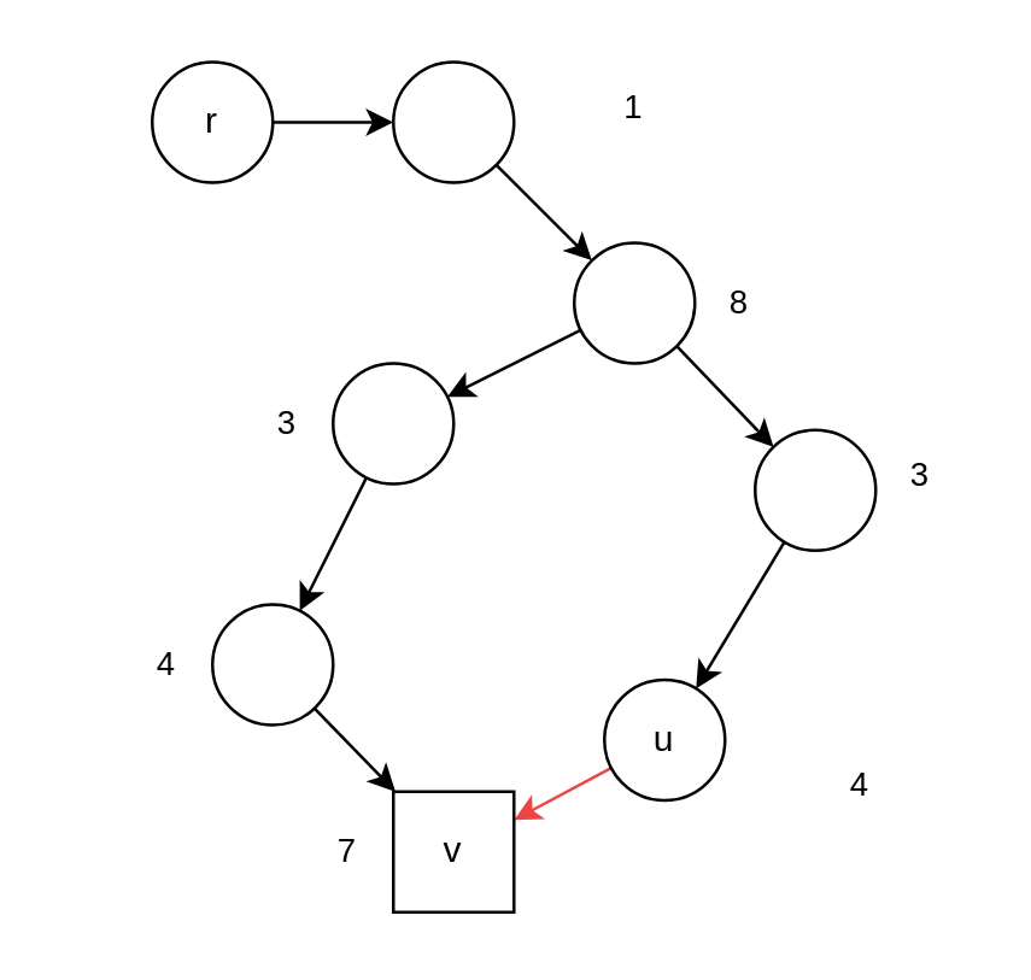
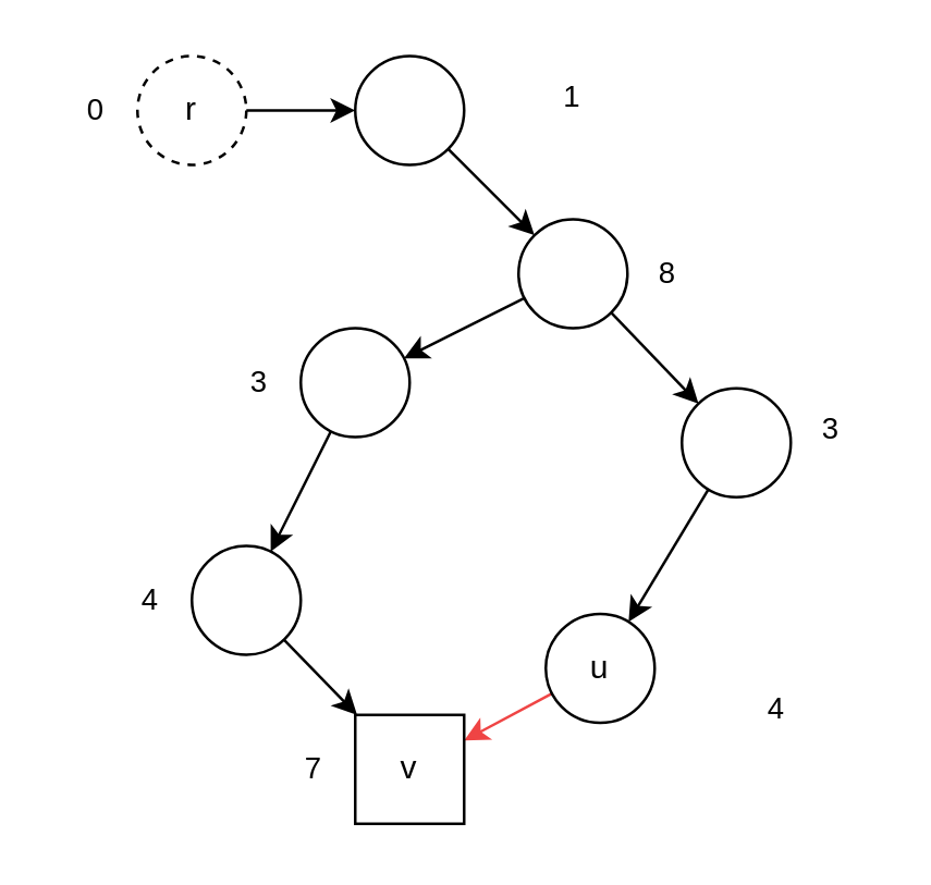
+ <mxCell id="14" value="0" style="text;html=1;align=center;verticalAlign=middle;whiteSpace=wrap;rounded=0;fontFamily=Helvetica;fontSize=11;fontColor=default;labelBackgroundColor=none;" parent="1" vertex="1"><mxGeometry x="20" y="25" width="30" height="30" as="geometry" /></mxCell>
- <mxCell id="4" value="r" style="ellipse;whiteSpace=wrap;html=1;aspect=fixed;fillColor=none;" parent="1" vertex="1"><mxGeometry x="50" y="20" width="40" height="40" as="geometry" /></mxCell>
+ <mxCell id="4" value="r" style="ellipse;whiteSpace=wrap;html=1;aspect=fixed;fillColor=none;dashed=1;" parent="1" vertex="1"><mxGeometry x="50" y="20" width="40" height="40" as="geometry" /></mxCell>
